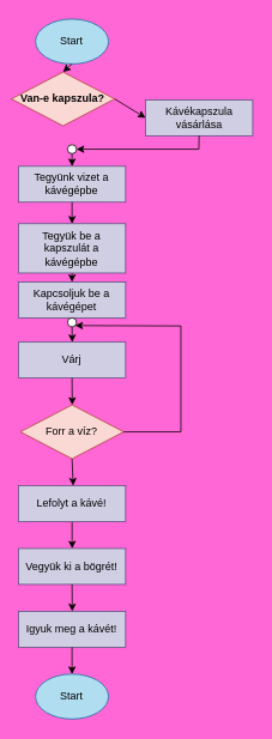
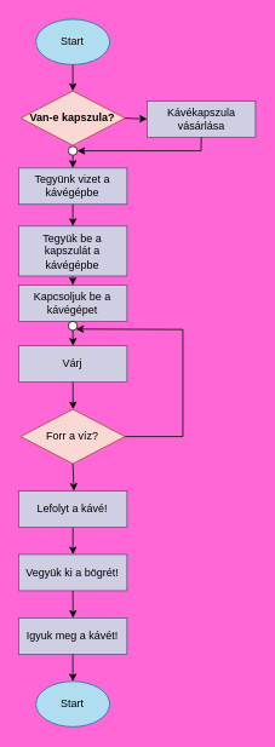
- <mxCell id="3" value="Van-e kapszula?" style="rhombus;whiteSpace=wrap;html=1;fontStyle=1;fillColor=#fad9d5;strokeColor=#ae4132;" parent="1" vertex="1"><mxGeometry x="12.26" y="79" width="115" height="60" as="geometry" /></mxCell>
+ <mxCell id="3" value="Van-e kapszula?" style="rhombus;whiteSpace=wrap;html=1;fontStyle=1;fillColor=#fad9d5;strokeColor=#ae4132;" parent="1" vertex="1"><mxGeometry x="22.26" y="99" width="115" height="60" as="geometry" /></mxCell>
